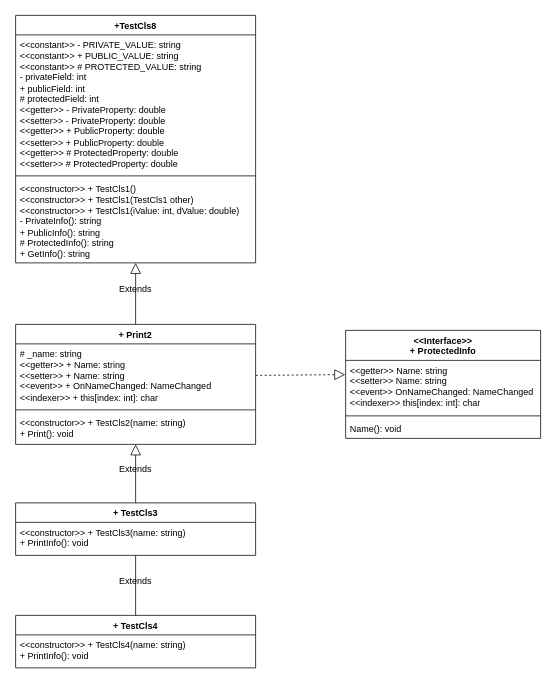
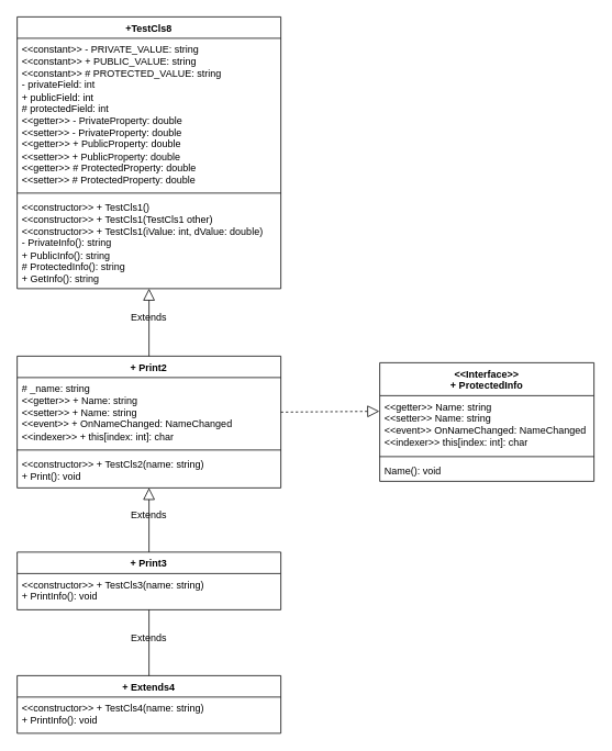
- <mxCell id="17" value="+ TestCls3" style="swimlane;fontStyle=1;align=center;verticalAlign=top;childLayout=stackLayout;horizontal=1;startSize=26;horizontalStack=0;resizeParent=1;resizeParentMax=0;resizeLast=0;collapsible=1;marginBottom=0;whiteSpace=wrap;html=1;" vertex="1" parent="1"><mxGeometry x="20" y="670" width="320" height="70" as="geometry" /></mxCell>
+ <mxCell id="17" value="+ Print3" style="swimlane;fontStyle=1;align=center;verticalAlign=top;childLayout=stackLayout;horizontal=1;startSize=26;horizontalStack=0;resizeParent=1;resizeParentMax=0;resizeLast=0;collapsible=1;marginBottom=0;whiteSpace=wrap;html=1;" vertex="1" parent="1"><mxGeometry x="20" y="670" width="320" height="70" as="geometry" /></mxCell>
- <mxCell id="21" value="+ TestCls4" style="swimlane;fontStyle=1;align=center;verticalAlign=top;childLayout=stackLayout;horizontal=1;startSize=26;horizontalStack=0;resizeParent=1;resizeParentMax=0;resizeLast=0;collapsible=1;marginBottom=0;whiteSpace=wrap;html=1;" vertex="1" parent="1"><mxGeometry x="20" y="820" width="320" height="70" as="geometry" /></mxCell>
+ <mxCell id="21" value="+ Extends4" style="swimlane;fontStyle=1;align=center;verticalAlign=top;childLayout=stackLayout;horizontal=1;startSize=26;horizontalStack=0;resizeParent=1;resizeParentMax=0;resizeLast=0;collapsible=1;marginBottom=0;whiteSpace=wrap;html=1;" vertex="1" parent="1"><mxGeometry x="20" y="820" width="320" height="70" as="geometry" /></mxCell>
